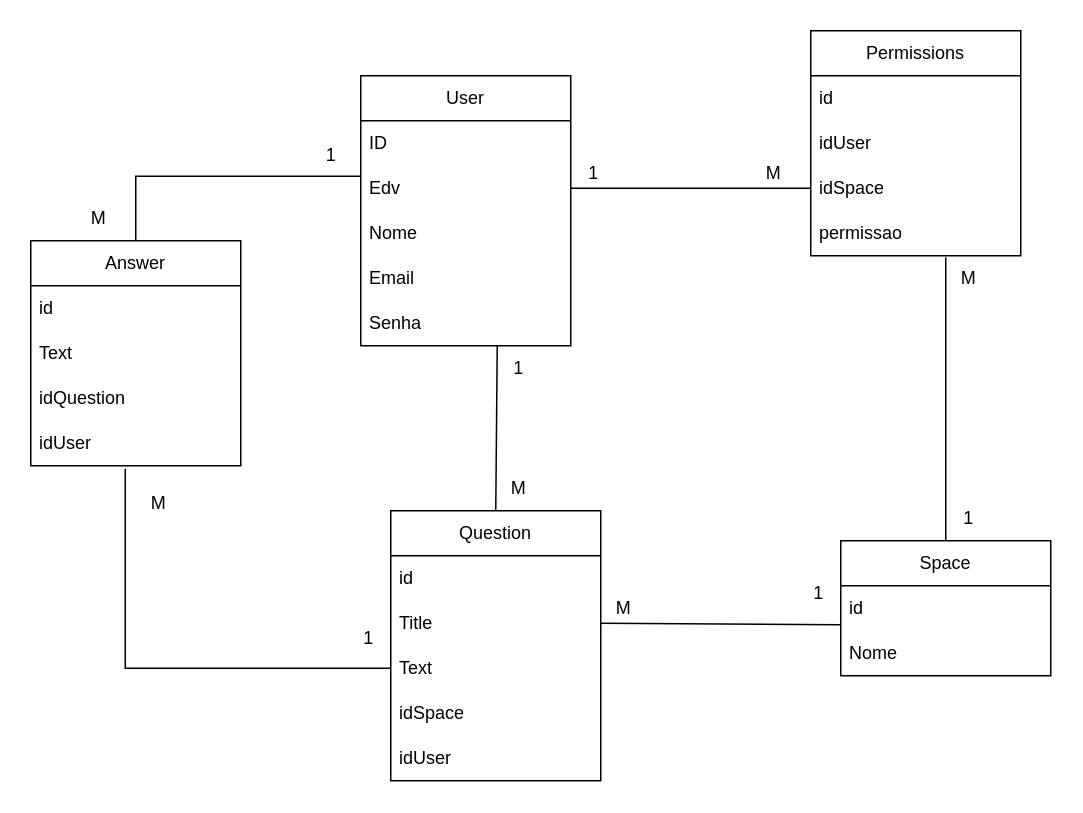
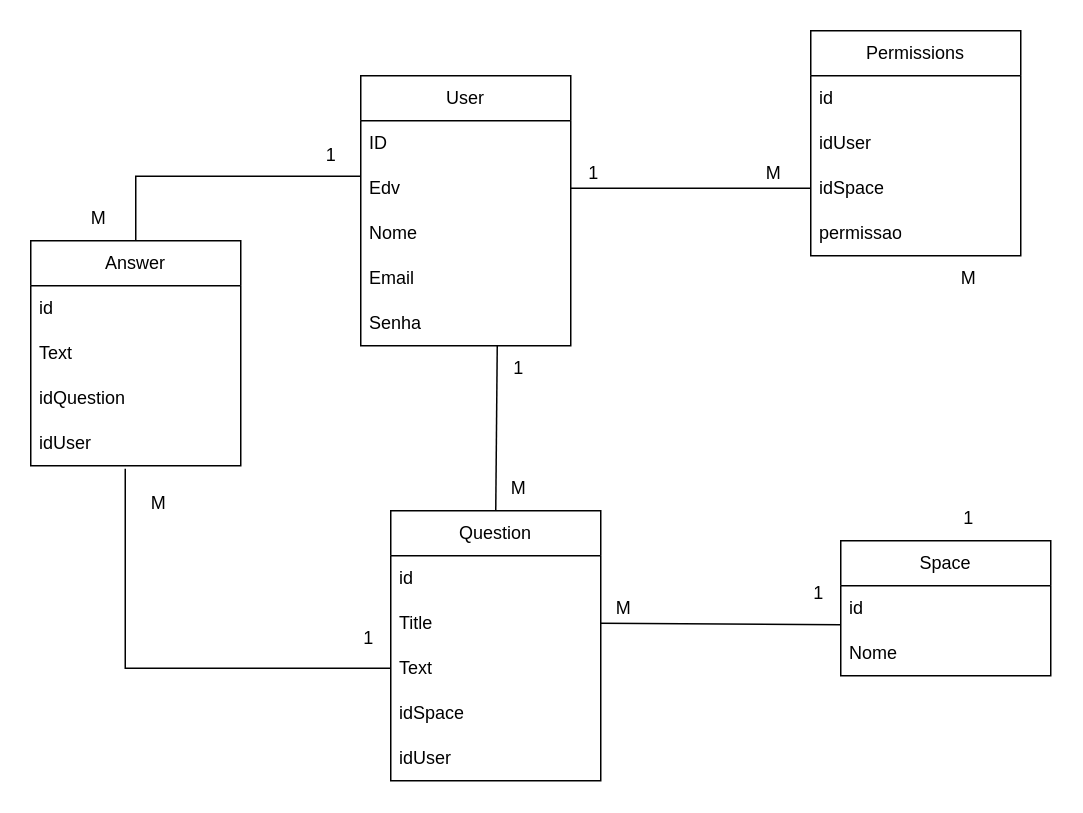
- <mxCell id="28" value="" style="endArrow=none;html=1;rounded=0;entryX=0.5;entryY=0;entryDx=0;entryDy=0;exitX=0.643;exitY=1.033;exitDx=0;exitDy=0;exitPerimeter=0;" parent="1" source="26" target="8" edge="1"><mxGeometry width="50" height="50" relative="1" as="geometry"><mxPoint x="710" y="150" as="sourcePoint" /><mxPoint x="760" y="100" as="targetPoint" /></mxGeometry></mxCell>
